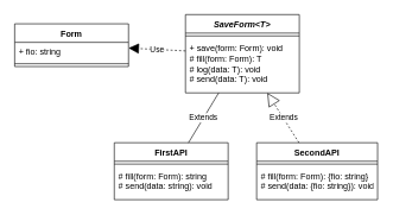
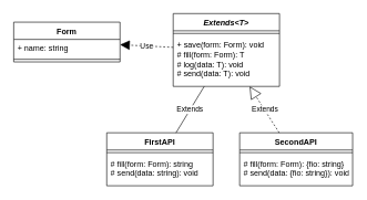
- <mxCell id="2" value="&lt;i&gt;SaveForm&amp;lt;T&amp;gt;&lt;/i&gt;" style="swimlane;fontStyle=1;align=center;verticalAlign=top;childLayout=stackLayout;horizontal=1;startSize=26;horizontalStack=0;resizeParent=1;resizeParentMax=0;resizeLast=0;collapsible=1;marginBottom=0;whiteSpace=wrap;html=1;" vertex="1" parent="1"><mxGeometry x="260" y="20" width="160" height="110" as="geometry" /></mxCell>
+ <mxCell id="2" value="&lt;i&gt;Extends&amp;lt;T&amp;gt;&lt;/i&gt;" style="swimlane;fontStyle=1;align=center;verticalAlign=top;childLayout=stackLayout;horizontal=1;startSize=26;horizontalStack=0;resizeParent=1;resizeParentMax=0;resizeLast=0;collapsible=1;marginBottom=0;whiteSpace=wrap;html=1;" vertex="1" parent="1"><mxGeometry x="260" y="20" width="160" height="110" as="geometry" /></mxCell>
- <mxCell id="6" value="+ fio: string" style="text;strokeColor=none;fillColor=none;align=left;verticalAlign=top;spacingLeft=4;spacingRight=4;overflow=hidden;rotatable=0;points=[[0,0.5],[1,0.5]];portConstraint=eastwest;whiteSpace=wrap;html=1;" vertex="1" parent="5"><mxGeometry y="26" width="160" height="26" as="geometry" /></mxCell>
+ <mxCell id="6" value="+ name: string" style="text;strokeColor=none;fillColor=none;align=left;verticalAlign=top;spacingLeft=4;spacingRight=4;overflow=hidden;rotatable=0;points=[[0,0.5],[1,0.5]];portConstraint=eastwest;whiteSpace=wrap;html=1;" vertex="1" parent="5"><mxGeometry y="26" width="160" height="26" as="geometry" /></mxCell>
